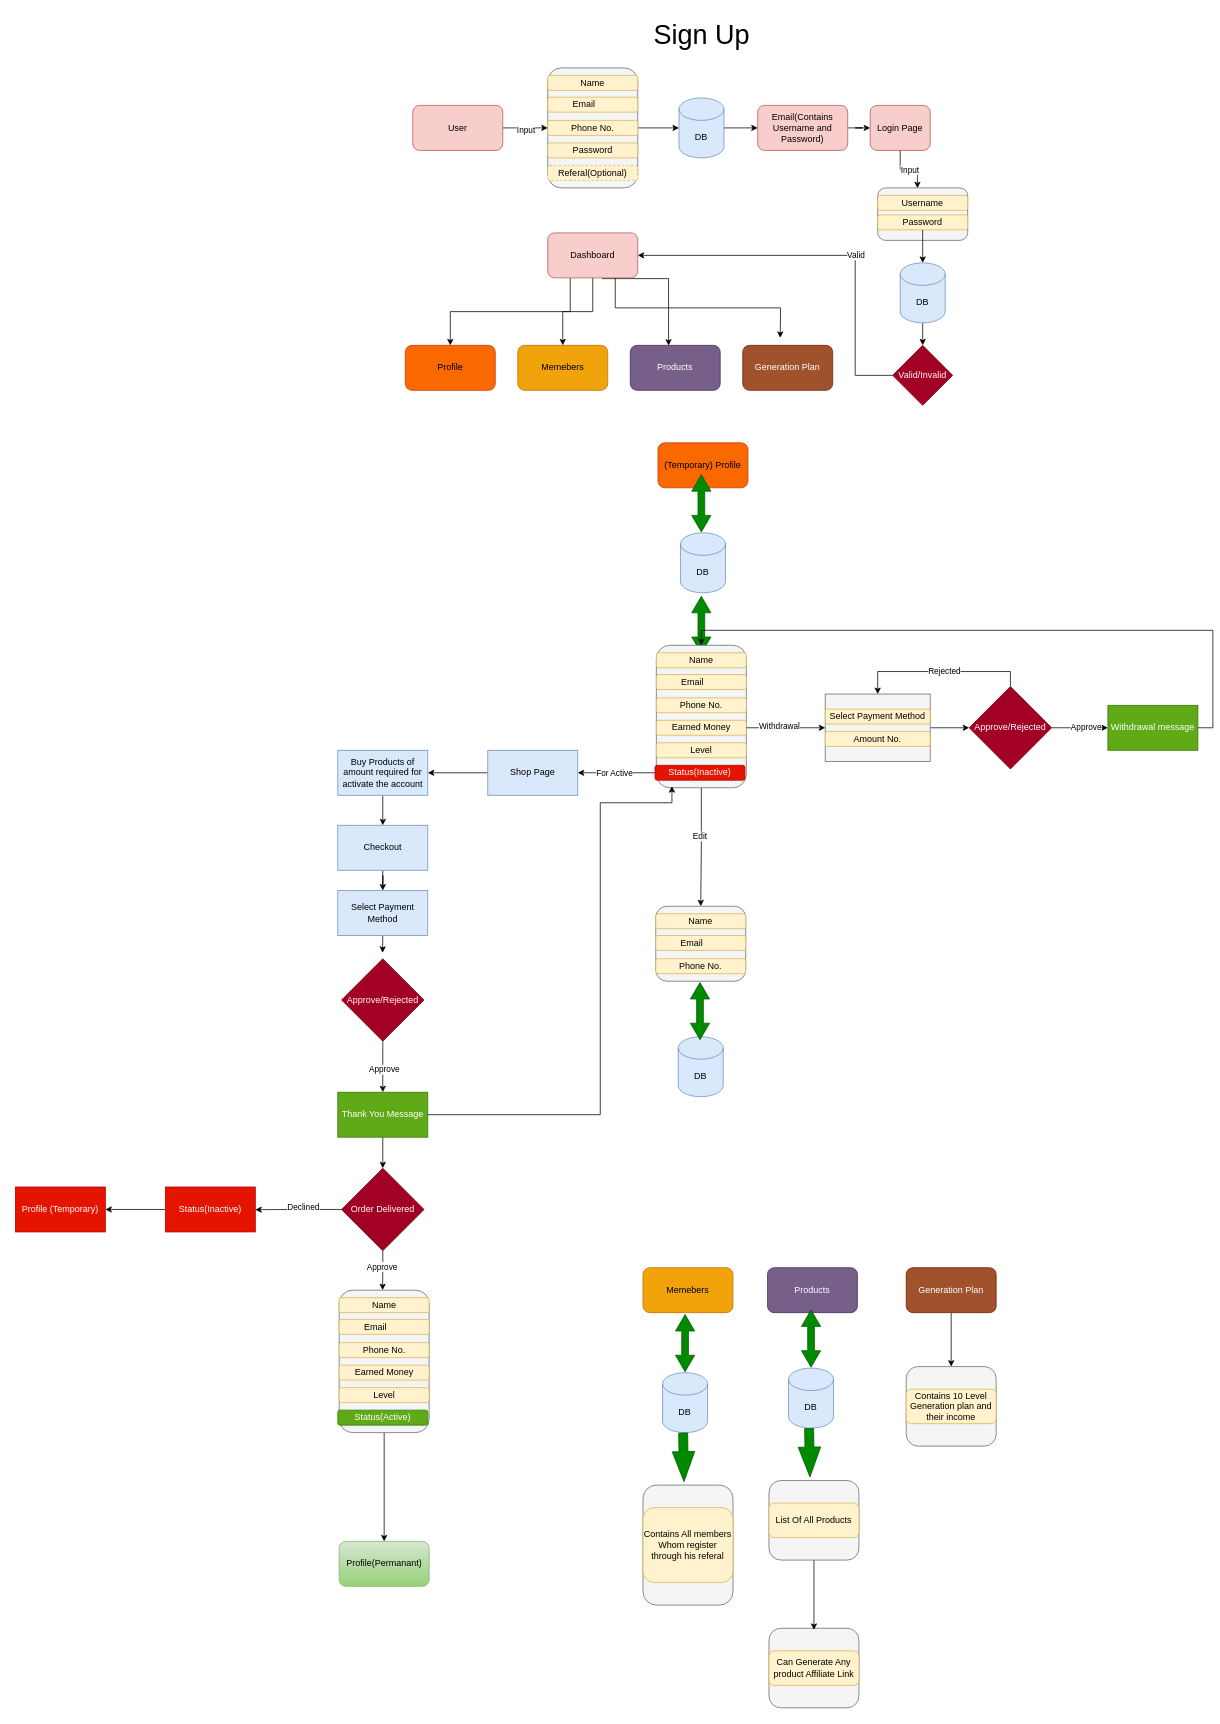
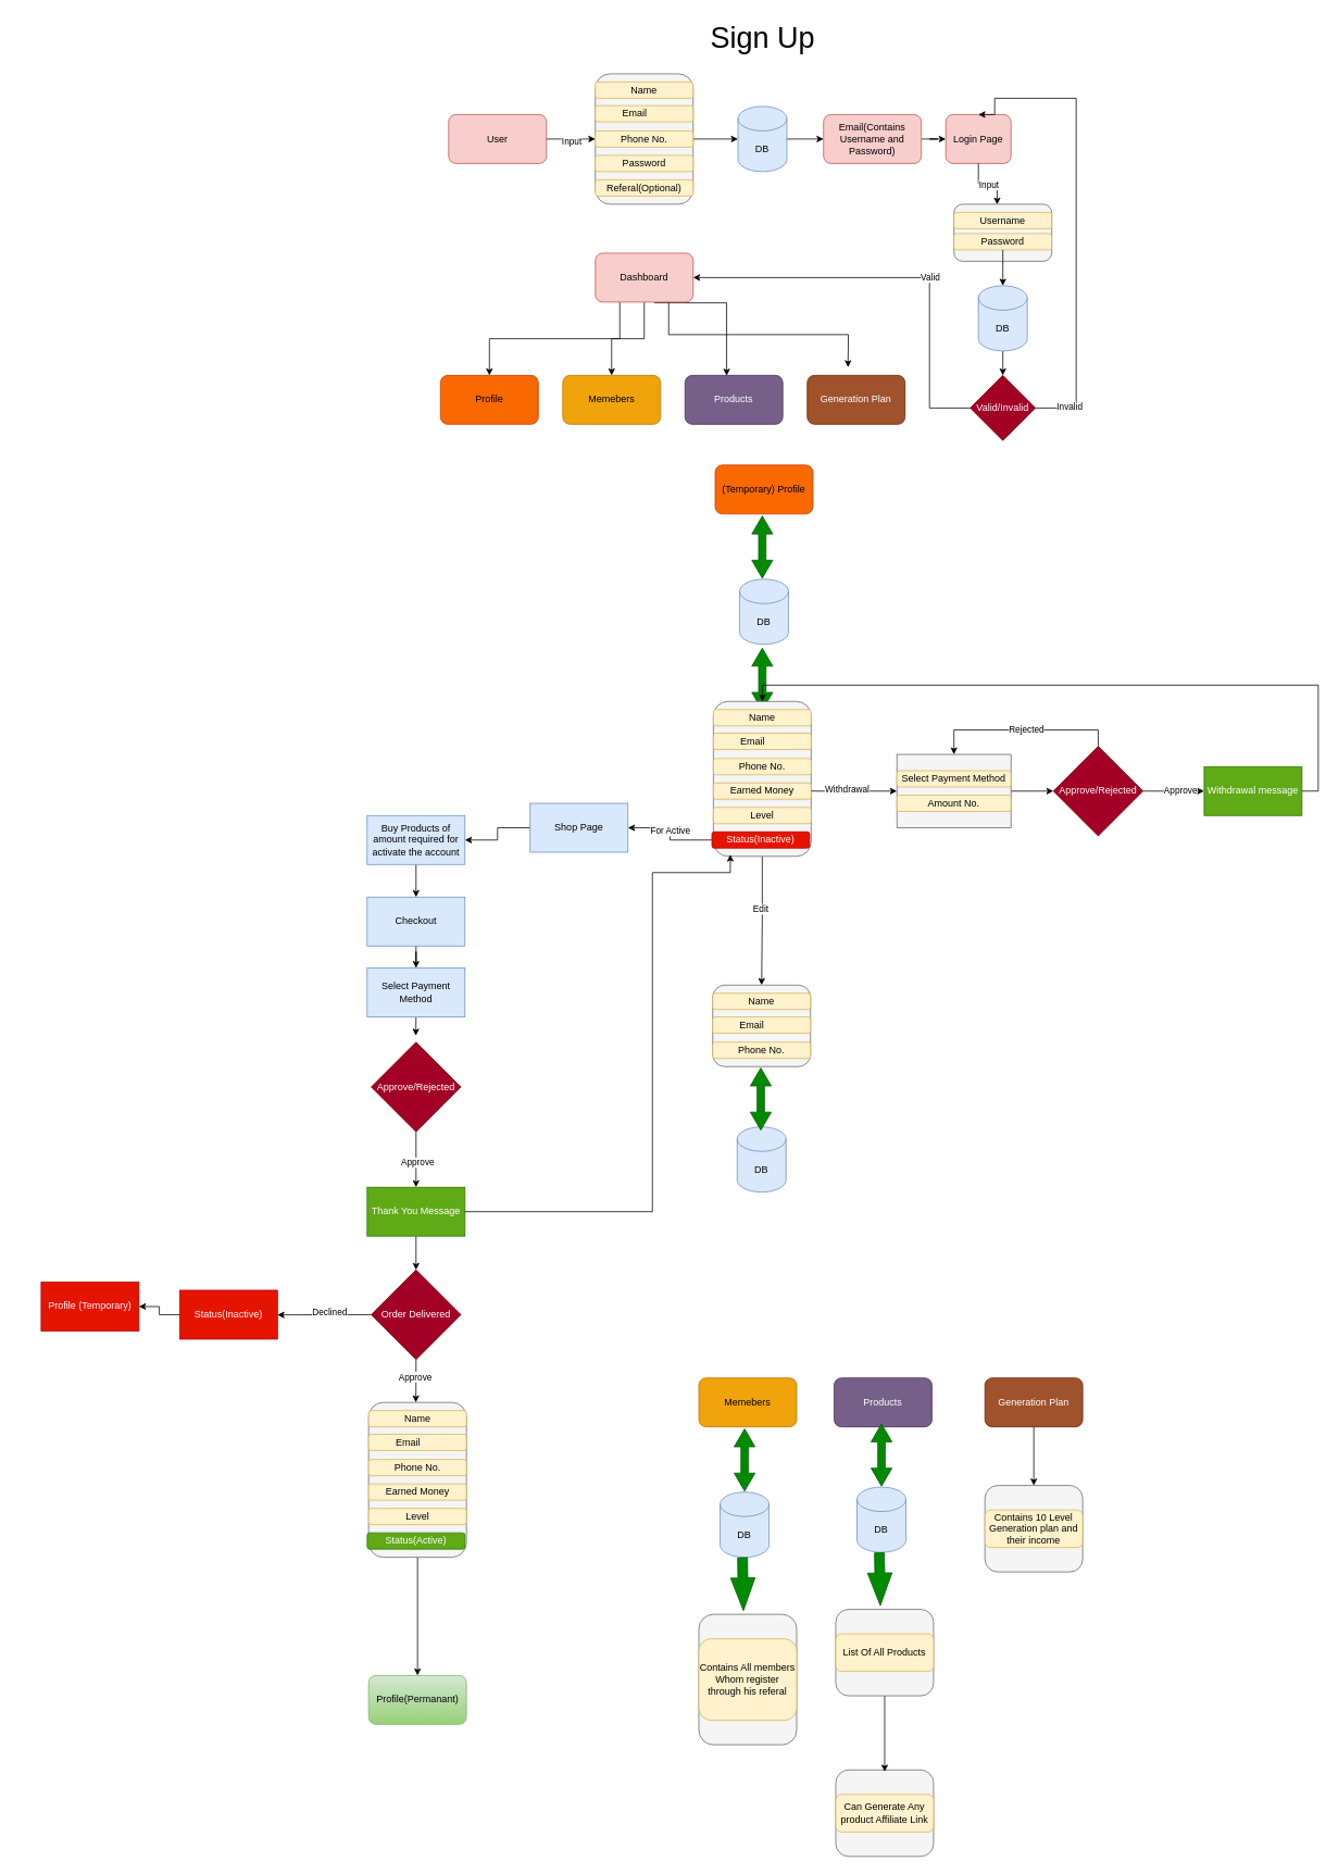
- <mxCell id="13" value="Referal(Optional)" style="rounded=1;whiteSpace=wrap;html=1;fillColor=#fff2cc;strokeColor=#d6b656;dashed=1;" parent="1" vertex="1"><mxGeometry x="730" y="220" width="120" height="20" as="geometry" /></mxCell>
+ <mxCell id="13" value="Referal(Optional)" style="rounded=1;whiteSpace=wrap;html=1;fillColor=#fff2cc;strokeColor=#d6b656;" parent="1" vertex="1"><mxGeometry x="730" y="220" width="120" height="20" as="geometry" /></mxCell>
+ <mxCell id="26" style="edgeStyle=orthogonalEdgeStyle;rounded=0;orthogonalLoop=1;jettySize=auto;html=1;exitX=1;exitY=0.5;exitDx=0;exitDy=0;entryX=0.5;entryY=0;entryDx=0;entryDy=0;" parent="1" source="30" target="17" edge="1"><mxGeometry relative="1" as="geometry"><Array as="points"><mxPoint x="1320" y="500" /><mxPoint x="1320" y="120" /><mxPoint x="1220" y="120" /></Array></mxGeometry></mxCell>
+ <mxCell id="27" value="Invalid" style="edgeLabel;html=1;align=center;verticalAlign=middle;resizable=0;points=[];" parent="26" vertex="1" connectable="0"><mxGeometry x="-0.855" y="2" relative="1" as="geometry"><mxPoint as="offset" /></mxGeometry></mxCell>
- <mxCell id="40" value="(Temporary) Profile" style="rounded=1;whiteSpace=wrap;html=1;fillColor=#fa6800;strokeColor=#C73500;fontColor=#000000;" parent="1" vertex="1"><mxGeometry x="876.99" y="590" width="120" height="60" as="geometry" /></mxCell>
+ <mxCell id="40" value="(Temporary) Profile" style="rounded=1;whiteSpace=wrap;html=1;fillColor=#fa6800;strokeColor=#C73500;fontColor=#000000;" parent="1" vertex="1"><mxGeometry x="876.99" y="570" width="120" height="60" as="geometry" /></mxCell>
- <mxCell id="94" value="Shop Page" style="whiteSpace=wrap;html=1;fillColor=#dae8fc;strokeColor=#6c8ebf;" parent="1" vertex="1"><mxGeometry x="650" y="1000" width="120" height="60" as="geometry" /></mxCell>
+ <mxCell id="94" value="Shop Page" style="whiteSpace=wrap;html=1;fillColor=#dae8fc;strokeColor=#6c8ebf;" parent="1" vertex="1"><mxGeometry x="650" y="985" width="120" height="60" as="geometry" /></mxCell>
- <mxCell id="123" value="Profile (Temporary)" style="whiteSpace=wrap;html=1;fillColor=#e51400;strokeColor=#B20000;fontColor=#ffffff;" parent="1" vertex="1"><mxGeometry x="20" y="1582.39" width="120" height="60" as="geometry" /></mxCell>
+ <mxCell id="123" value="Profile (Temporary)" style="whiteSpace=wrap;html=1;fillColor=#e51400;strokeColor=#B20000;fontColor=#ffffff;" parent="1" vertex="1"><mxGeometry x="50" y="1572.39" width="120" height="60" as="geometry" /></mxCell>
